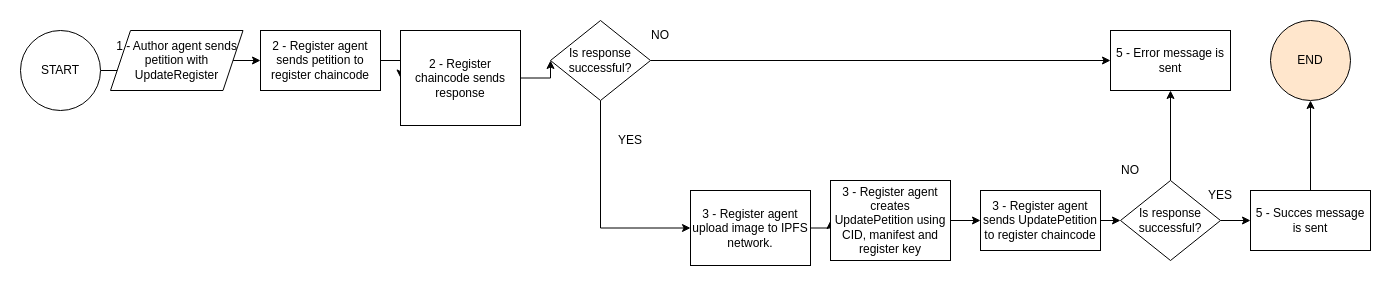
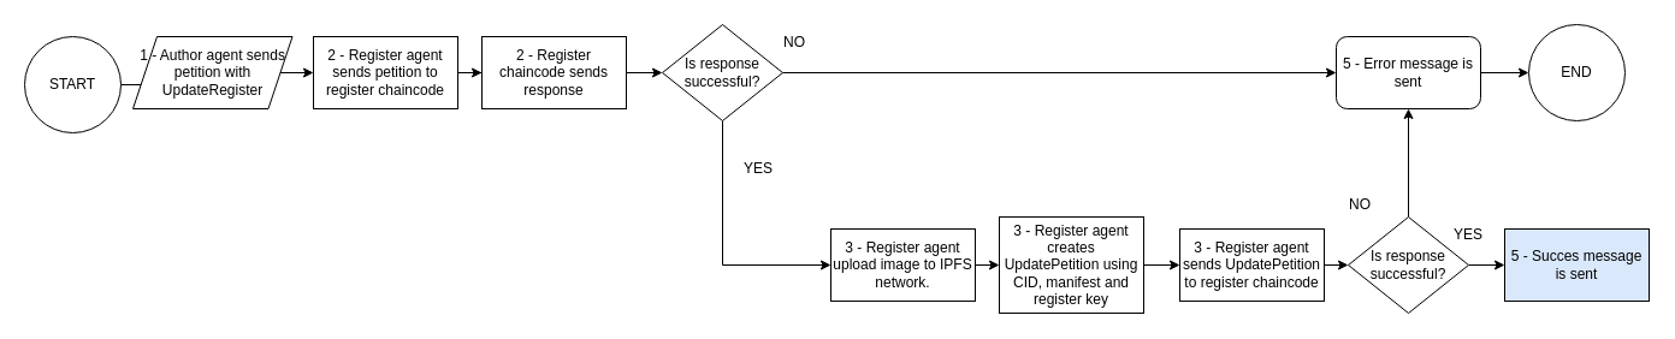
- <mxCell id="14" value="5 - Error message is sent" style="rounded=0;whiteSpace=wrap;html=1;" parent="1" vertex="1"><mxGeometry x="1110" y="30" width="120" height="60" as="geometry" /></mxCell>
+ <mxCell id="14" value="5 - Error message is sent" style="whiteSpace=wrap;html=1;rounded=1;" parent="1" vertex="1"><mxGeometry x="1110" y="30" width="120" height="60" as="geometry" /></mxCell>
+ <mxCell id="13" style="edgeStyle=orthogonalEdgeStyle;rounded=0;orthogonalLoop=1;jettySize=auto;html=1;exitX=1;exitY=0.5;exitDx=0;exitDy=0;entryX=0;entryY=0.5;entryDx=0;entryDy=0;" parent="1" source="14" target="17" edge="1"><mxGeometry relative="1" as="geometry"><mxPoint x="920" y="100" as="targetPoint" /></mxGeometry></mxCell>
- <mxCell id="17" value="END" style="ellipse;whiteSpace=wrap;html=1;aspect=fixed;fillColor=#ffe6cc;" parent="1" vertex="1"><mxGeometry x="1270" y="20" width="80" height="80" as="geometry" /></mxCell>
+ <mxCell id="17" value="END" style="ellipse;whiteSpace=wrap;html=1;aspect=fixed;" parent="1" vertex="1"><mxGeometry x="1270" y="20" width="80" height="80" as="geometry" /></mxCell>
- <mxCell id="9" value="2 - Register chaincode sends response" style="rounded=0;whiteSpace=wrap;html=1;" parent="1" vertex="1"><mxGeometry x="400" y="30" width="120" height="95" as="geometry" /></mxCell>
+ <mxCell id="9" value="2 - Register chaincode sends response" style="rounded=0;whiteSpace=wrap;html=1;" parent="1" vertex="1"><mxGeometry x="400" y="30" width="120" height="60" as="geometry" /></mxCell>
- <mxCell id="27" style="edgeStyle=orthogonalEdgeStyle;rounded=0;orthogonalLoop=1;jettySize=auto;html=1;exitX=0.5;exitY=0;exitDx=0;exitDy=0;entryX=0.5;entryY=1;entryDx=0;entryDy=0;" edge="1" parent="1" source="28" target="17"><mxGeometry relative="1" as="geometry" /></mxCell>
- <mxCell id="28" value="5 - Succes message is sent" style="rounded=0;whiteSpace=wrap;html=1;" vertex="1" parent="1"><mxGeometry x="1250" y="190" width="120" height="60" as="geometry" /></mxCell>
+ <mxCell id="28" value="5 - Succes message is sent" style="rounded=0;whiteSpace=wrap;html=1;fillColor=#dae8fc;" vertex="1" parent="1"><mxGeometry x="1250" y="190" width="120" height="60" as="geometry" /></mxCell>
- <mxCell id="16" value="3 - Register agent upload image to IPFS network. " style="rounded=0;whiteSpace=wrap;html=1;" parent="1" vertex="1"><mxGeometry x="690" y="190" width="120" height="75" as="geometry" /></mxCell>
+ <mxCell id="16" value="3 - Register agent upload image to IPFS network. " style="rounded=0;whiteSpace=wrap;html=1;" parent="1" vertex="1"><mxGeometry x="690" y="190" width="120" height="60" as="geometry" /></mxCell>
